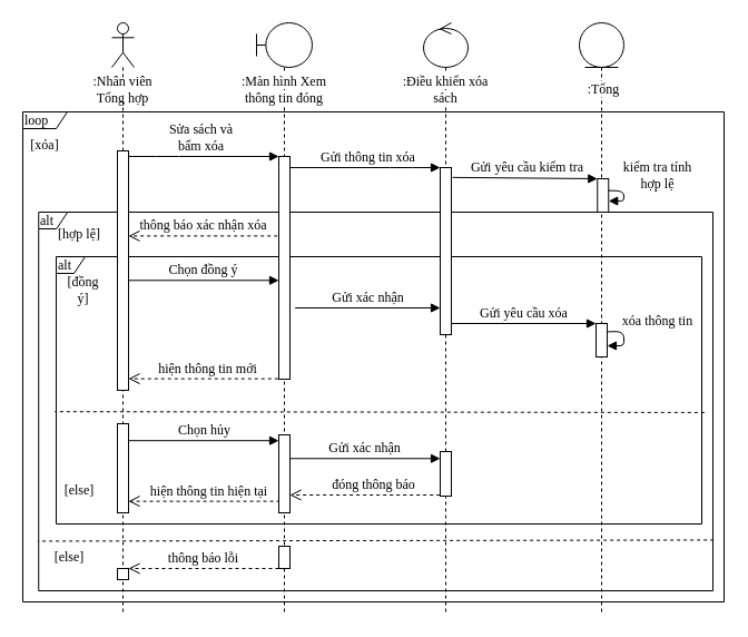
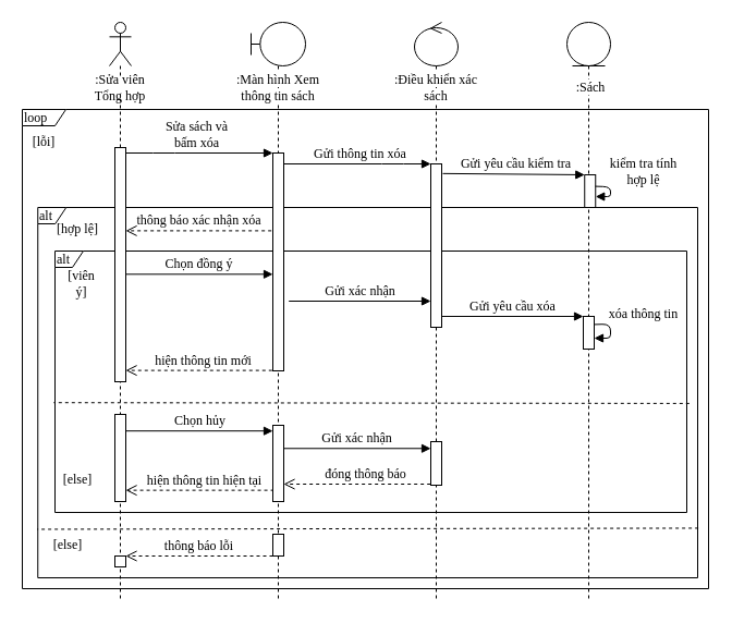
- <mxCell id="13" value=":Nhân viên Tổng hợp" style="text;html=1;strokeColor=none;fillColor=#FFFFFF;align=center;verticalAlign=middle;whiteSpace=wrap;rounded=0;fontSize=12;fontFamily=Times New Roman;" parent="1" vertex="1"><mxGeometry x="75" y="70" width="70" height="20" as="geometry" /></mxCell>
+ <mxCell id="13" value=":Sửa viên Tổng hợp" style="text;html=1;strokeColor=none;fillColor=#FFFFFF;align=center;verticalAlign=middle;whiteSpace=wrap;rounded=0;fontSize=12;fontFamily=Times New Roman;" parent="1" vertex="1"><mxGeometry x="75" y="70" width="70" height="20" as="geometry" /></mxCell>
- <mxCell id="20" value="&lt;span style=&quot;background-color: rgb(255 , 255 , 255)&quot;&gt;:Màn hình Xem thông tin đóng&lt;/span&gt;" style="text;html=1;strokeColor=none;fillColor=none;align=center;verticalAlign=middle;whiteSpace=wrap;rounded=0;fontFamily=Times New Roman;fontSize=12;" parent="1" vertex="1"><mxGeometry x="215" y="70" width="80" height="20" as="geometry" /></mxCell>
+ <mxCell id="20" value="&lt;span style=&quot;background-color: rgb(255 , 255 , 255)&quot;&gt;:Màn hình Xem thông tin sách&lt;/span&gt;" style="text;html=1;strokeColor=none;fillColor=none;align=center;verticalAlign=middle;whiteSpace=wrap;rounded=0;fontFamily=Times New Roman;fontSize=12;" parent="1" vertex="1"><mxGeometry x="215" y="70" width="80" height="20" as="geometry" /></mxCell>
- <mxCell id="21" value="&lt;span style=&quot;background-color: rgb(255 , 255 , 255)&quot;&gt;:Điều khiển xóa sách&lt;/span&gt;" style="text;html=1;strokeColor=none;fillColor=none;align=center;verticalAlign=middle;whiteSpace=wrap;rounded=0;fontFamily=Times New Roman;fontSize=12;" parent="1" vertex="1"><mxGeometry x="355" y="70" width="90" height="20" as="geometry" /></mxCell>
+ <mxCell id="21" value="&lt;span style=&quot;background-color: rgb(255 , 255 , 255)&quot;&gt;:Điều khiển xác sách&lt;/span&gt;" style="text;html=1;strokeColor=none;fillColor=none;align=center;verticalAlign=middle;whiteSpace=wrap;rounded=0;fontFamily=Times New Roman;fontSize=12;" parent="1" vertex="1"><mxGeometry x="355" y="70" width="90" height="20" as="geometry" /></mxCell>
- <mxCell id="22" value="&lt;span style=&quot;background-color: rgb(255 , 255 , 255)&quot;&gt;:Tổng&lt;/span&gt;" style="text;html=1;strokeColor=none;fillColor=none;align=center;verticalAlign=middle;whiteSpace=wrap;rounded=0;fontFamily=Times New Roman;fontSize=12;" parent="1" vertex="1"><mxGeometry x="512.5" y="70" width="57.5" height="20" as="geometry" /></mxCell>
+ <mxCell id="22" value="&lt;span style=&quot;background-color: rgb(255 , 255 , 255)&quot;&gt;:Sách&lt;/span&gt;" style="text;html=1;strokeColor=none;fillColor=none;align=center;verticalAlign=middle;whiteSpace=wrap;rounded=0;fontFamily=Times New Roman;fontSize=12;" parent="1" vertex="1"><mxGeometry x="512.5" y="70" width="57.5" height="20" as="geometry" /></mxCell>
- <mxCell id="23" value="[xóa]" style="text;html=1;strokeColor=none;fillColor=none;align=center;verticalAlign=middle;whiteSpace=wrap;rounded=0;fontFamily=Times New Roman;fontSize=12;" parent="1" vertex="1"><mxGeometry x="30" y="120" width="20" height="20" as="geometry" /></mxCell>
+ <mxCell id="23" value="[lỗi]" style="text;html=1;strokeColor=none;fillColor=none;align=center;verticalAlign=middle;whiteSpace=wrap;rounded=0;fontFamily=Times New Roman;fontSize=12;" parent="1" vertex="1"><mxGeometry x="30" y="120" width="20" height="20" as="geometry" /></mxCell>
- <mxCell id="28" value="[đồng ý]" style="text;html=1;strokeColor=none;fillColor=none;align=center;verticalAlign=middle;whiteSpace=wrap;rounded=0;fontFamily=Times New Roman;fontSize=12;" parent="1" vertex="1"><mxGeometry x="59.25" y="250" width="30.75" height="20" as="geometry" /></mxCell>
+ <mxCell id="28" value="[viên ý]" style="text;html=1;strokeColor=none;fillColor=none;align=center;verticalAlign=middle;whiteSpace=wrap;rounded=0;fontFamily=Times New Roman;fontSize=12;" parent="1" vertex="1"><mxGeometry x="59.25" y="250" width="30.75" height="20" as="geometry" /></mxCell>
